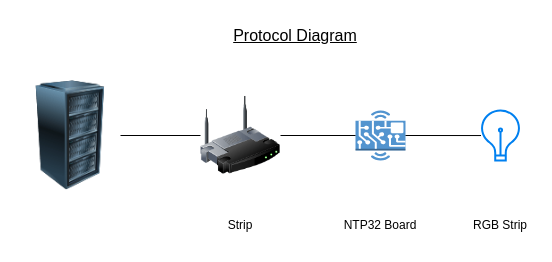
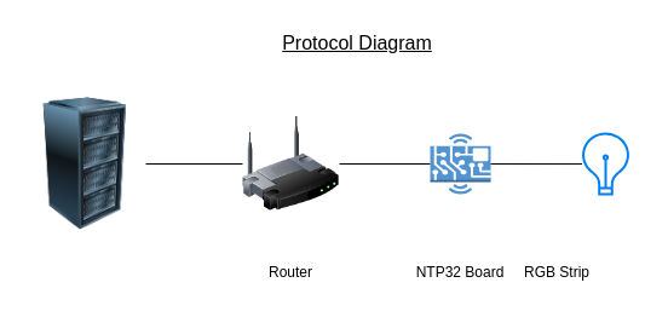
- <mxCell id="6" value="Strip" style="text;html=1;align=center;verticalAlign=middle;whiteSpace=wrap;rounded=0;" vertex="1" parent="1"><mxGeometry x="210" y="210" width="60" height="30" as="geometry" /></mxCell>
+ <mxCell id="6" value="Router" style="text;html=1;align=center;verticalAlign=middle;whiteSpace=wrap;rounded=0;" vertex="1" parent="1"><mxGeometry x="210" y="210" width="60" height="30" as="geometry" /></mxCell>
- <mxCell id="8" value="RGB Strip" style="text;html=1;align=center;verticalAlign=middle;whiteSpace=wrap;rounded=0;" vertex="1" parent="1"><mxGeometry x="470" y="210" width="60" height="30" as="geometry" /></mxCell>
+ <mxCell id="8" value="RGB Strip" style="text;html=1;align=center;verticalAlign=middle;whiteSpace=wrap;rounded=0;" vertex="1" parent="1"><mxGeometry x="430" y="210" width="60" height="30" as="geometry" /></mxCell>
